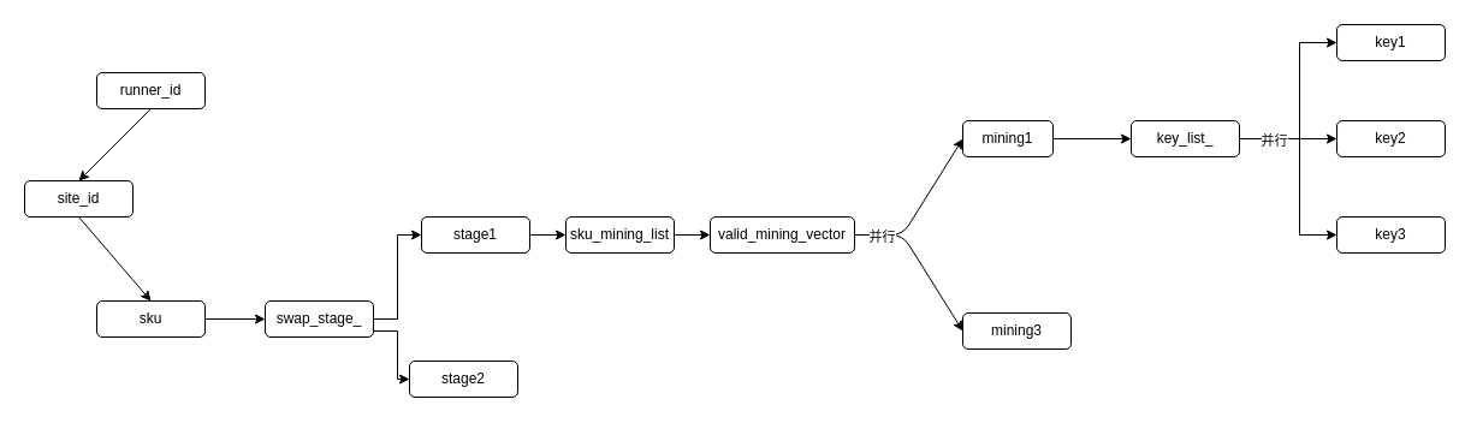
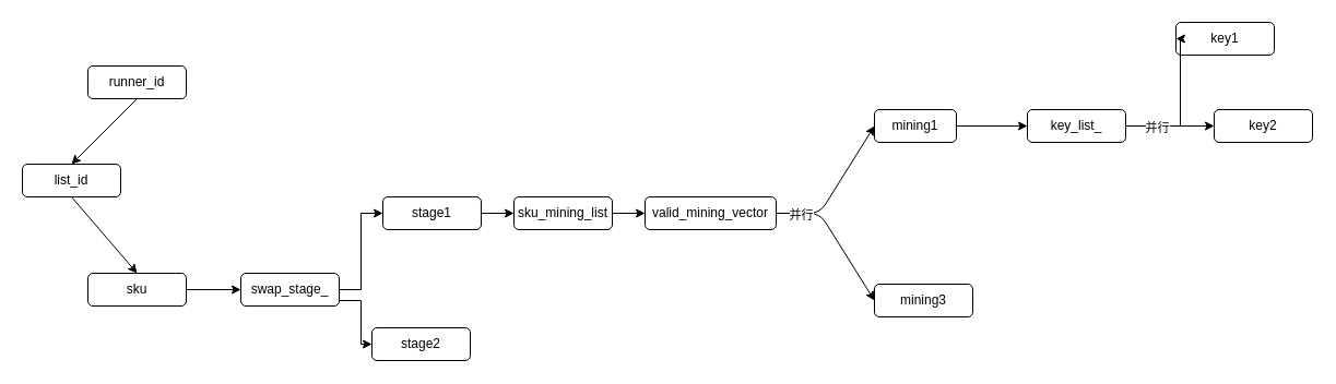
- <mxCell id="24" value="key1" style="rounded=1;whiteSpace=wrap;html=1;" vertex="1" parent="1"><mxGeometry x="1111" y="20" width="90" height="30" as="geometry" /></mxCell>
+ <mxCell id="24" value="key1" style="rounded=1;whiteSpace=wrap;html=1;" vertex="1" parent="1"><mxGeometry x="1076" y="20" width="90" height="30" as="geometry" /></mxCell>
- <mxCell id="3" value="site_id" style="rounded=1;whiteSpace=wrap;html=1;" vertex="1" parent="1"><mxGeometry x="20" y="150" width="90" height="30" as="geometry" /></mxCell>
+ <mxCell id="3" value="list_id" style="rounded=1;whiteSpace=wrap;html=1;" vertex="1" parent="1"><mxGeometry x="20" y="150" width="90" height="30" as="geometry" /></mxCell>
- <mxCell id="28" value="" style="edgeStyle=orthogonalEdgeStyle;rounded=0;orthogonalLoop=1;jettySize=auto;html=1;entryX=0;entryY=0.5;entryDx=0;entryDy=0;exitX=1;exitY=0.5;exitDx=0;exitDy=0;" edge="1" parent="1" source="23" target="26"><mxGeometry relative="1" as="geometry"><mxPoint x="1040" y="125" as="sourcePoint" /><mxPoint x="1121" y="45" as="targetPoint" /><Array as="points"><mxPoint x="1080" y="115" /><mxPoint x="1080" y="195" /></Array></mxGeometry></mxCell>
- <mxCell id="26" value="key3" style="rounded=1;whiteSpace=wrap;html=1;" vertex="1" parent="1"><mxGeometry x="1111" y="180" width="90" height="30" as="geometry" /></mxCell>
